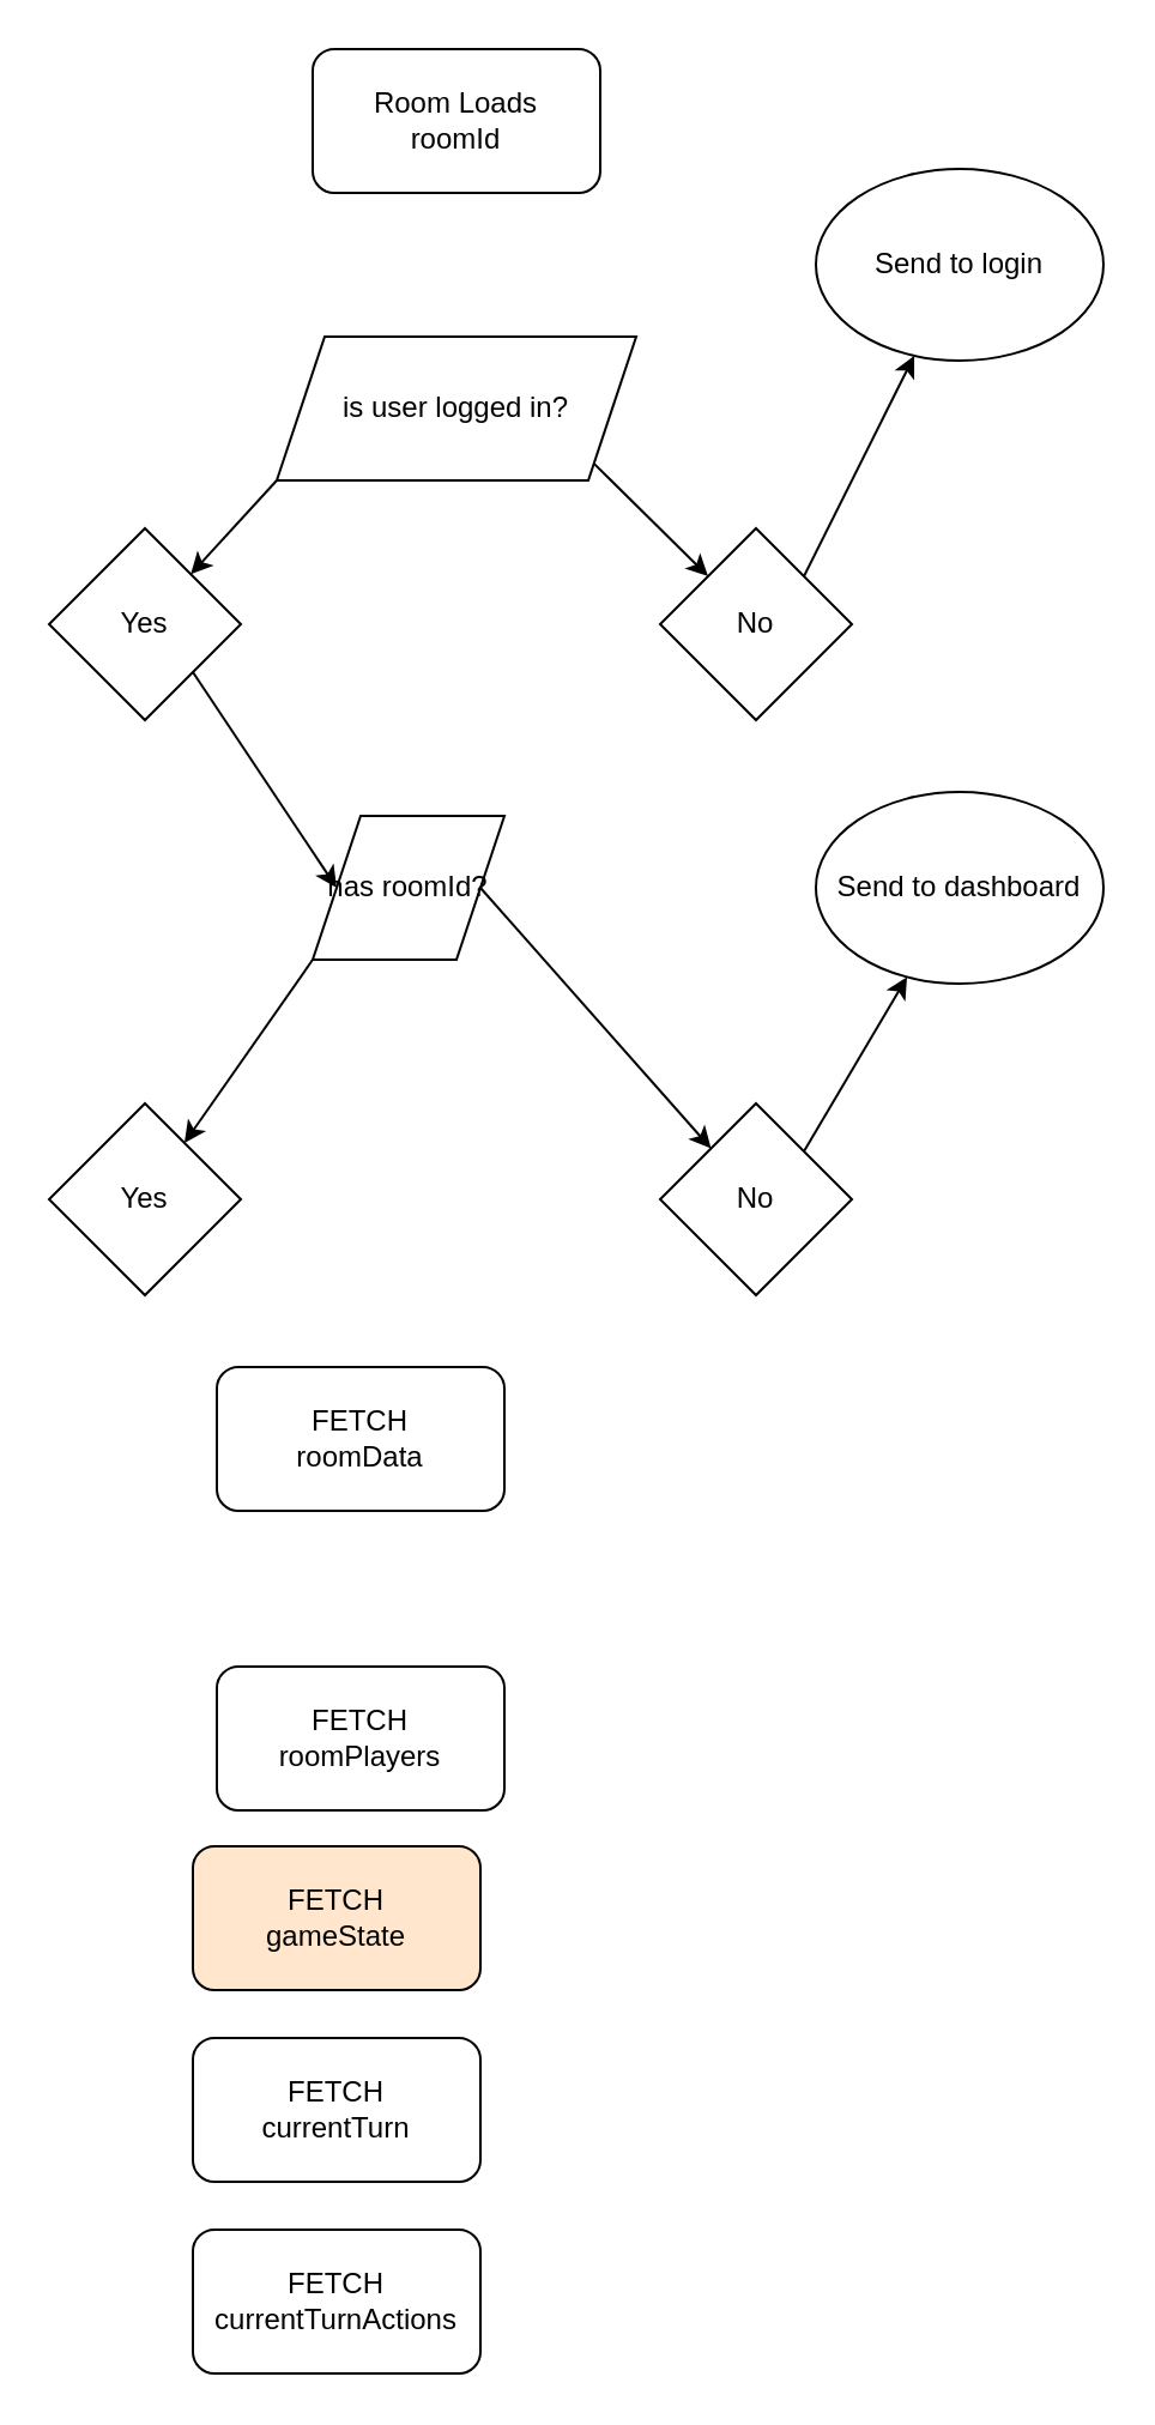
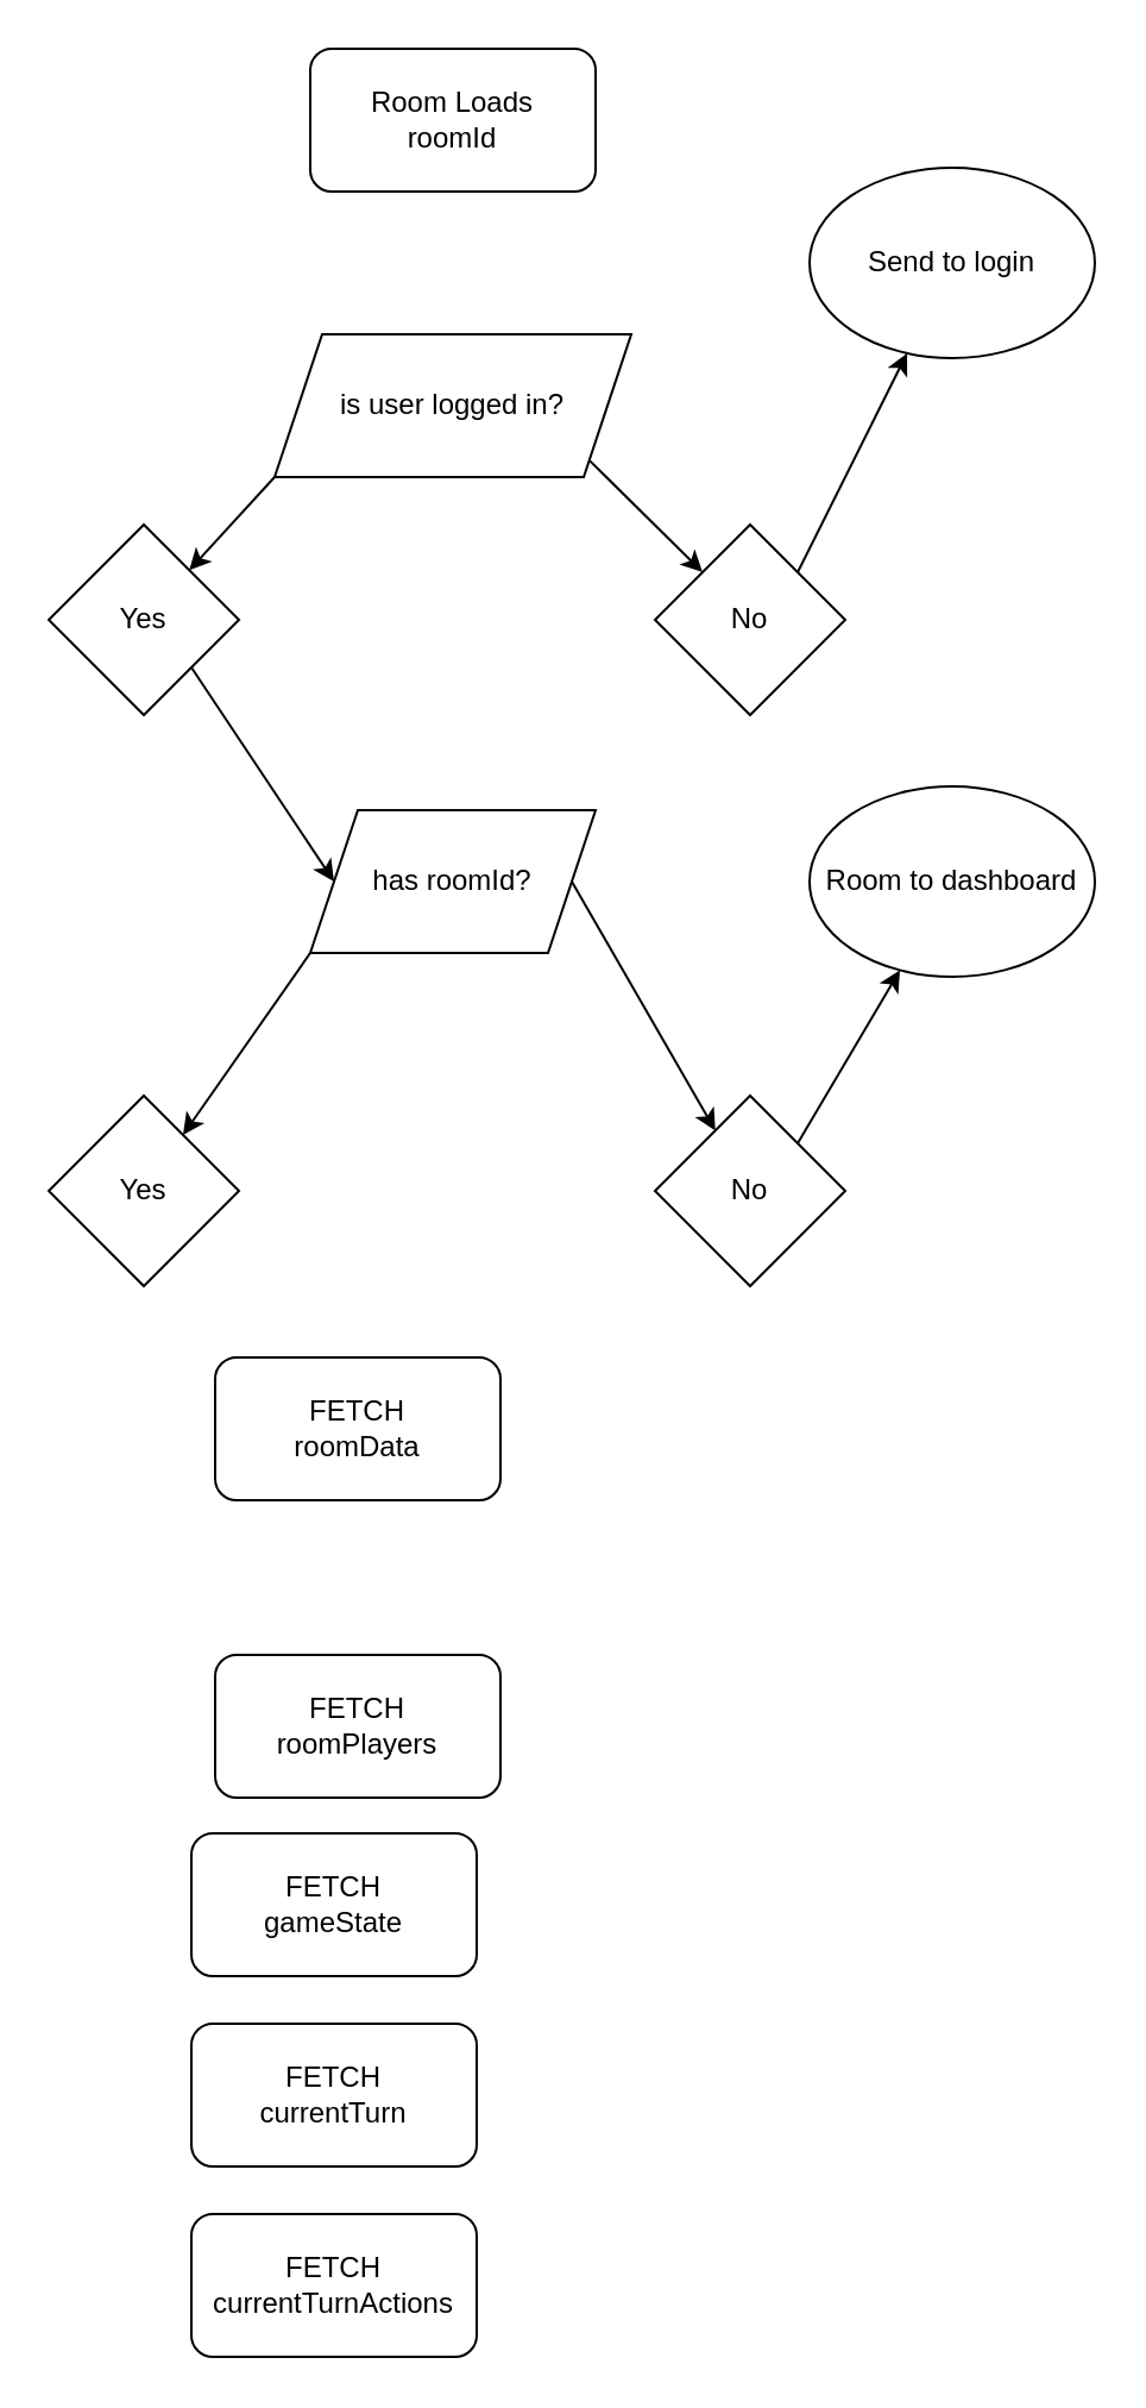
- <mxCell id="13" value="has roomId?" style="shape=parallelogram;perimeter=parallelogramPerimeter;whiteSpace=wrap;html=1;fixedSize=1;" vertex="1" parent="1"><mxGeometry x="130" y="340" width="80" height="60" as="geometry" /></mxCell>
+ <mxCell id="13" value="has roomId?" style="shape=parallelogram;perimeter=parallelogramPerimeter;whiteSpace=wrap;html=1;fixedSize=1;" vertex="1" parent="1"><mxGeometry x="130" y="340" width="120" height="60" as="geometry" /></mxCell>
- <mxCell id="17" value="Send to dashboard" style="ellipse;whiteSpace=wrap;html=1;" vertex="1" parent="1"><mxGeometry x="340" y="330" width="120" height="80" as="geometry" /></mxCell>
+ <mxCell id="17" value="Room to dashboard" style="ellipse;whiteSpace=wrap;html=1;" vertex="1" parent="1"><mxGeometry x="340" y="330" width="120" height="80" as="geometry" /></mxCell>
- <mxCell id="20" value="FETCH&lt;br&gt;gameState" style="rounded=1;whiteSpace=wrap;html=1;fillColor=#ffe6cc;" vertex="1" parent="1"><mxGeometry x="80" y="770" width="120" height="60" as="geometry" /></mxCell>
+ <mxCell id="20" value="FETCH&lt;br&gt;gameState" style="rounded=1;whiteSpace=wrap;html=1;" vertex="1" parent="1"><mxGeometry x="80" y="770" width="120" height="60" as="geometry" /></mxCell>
